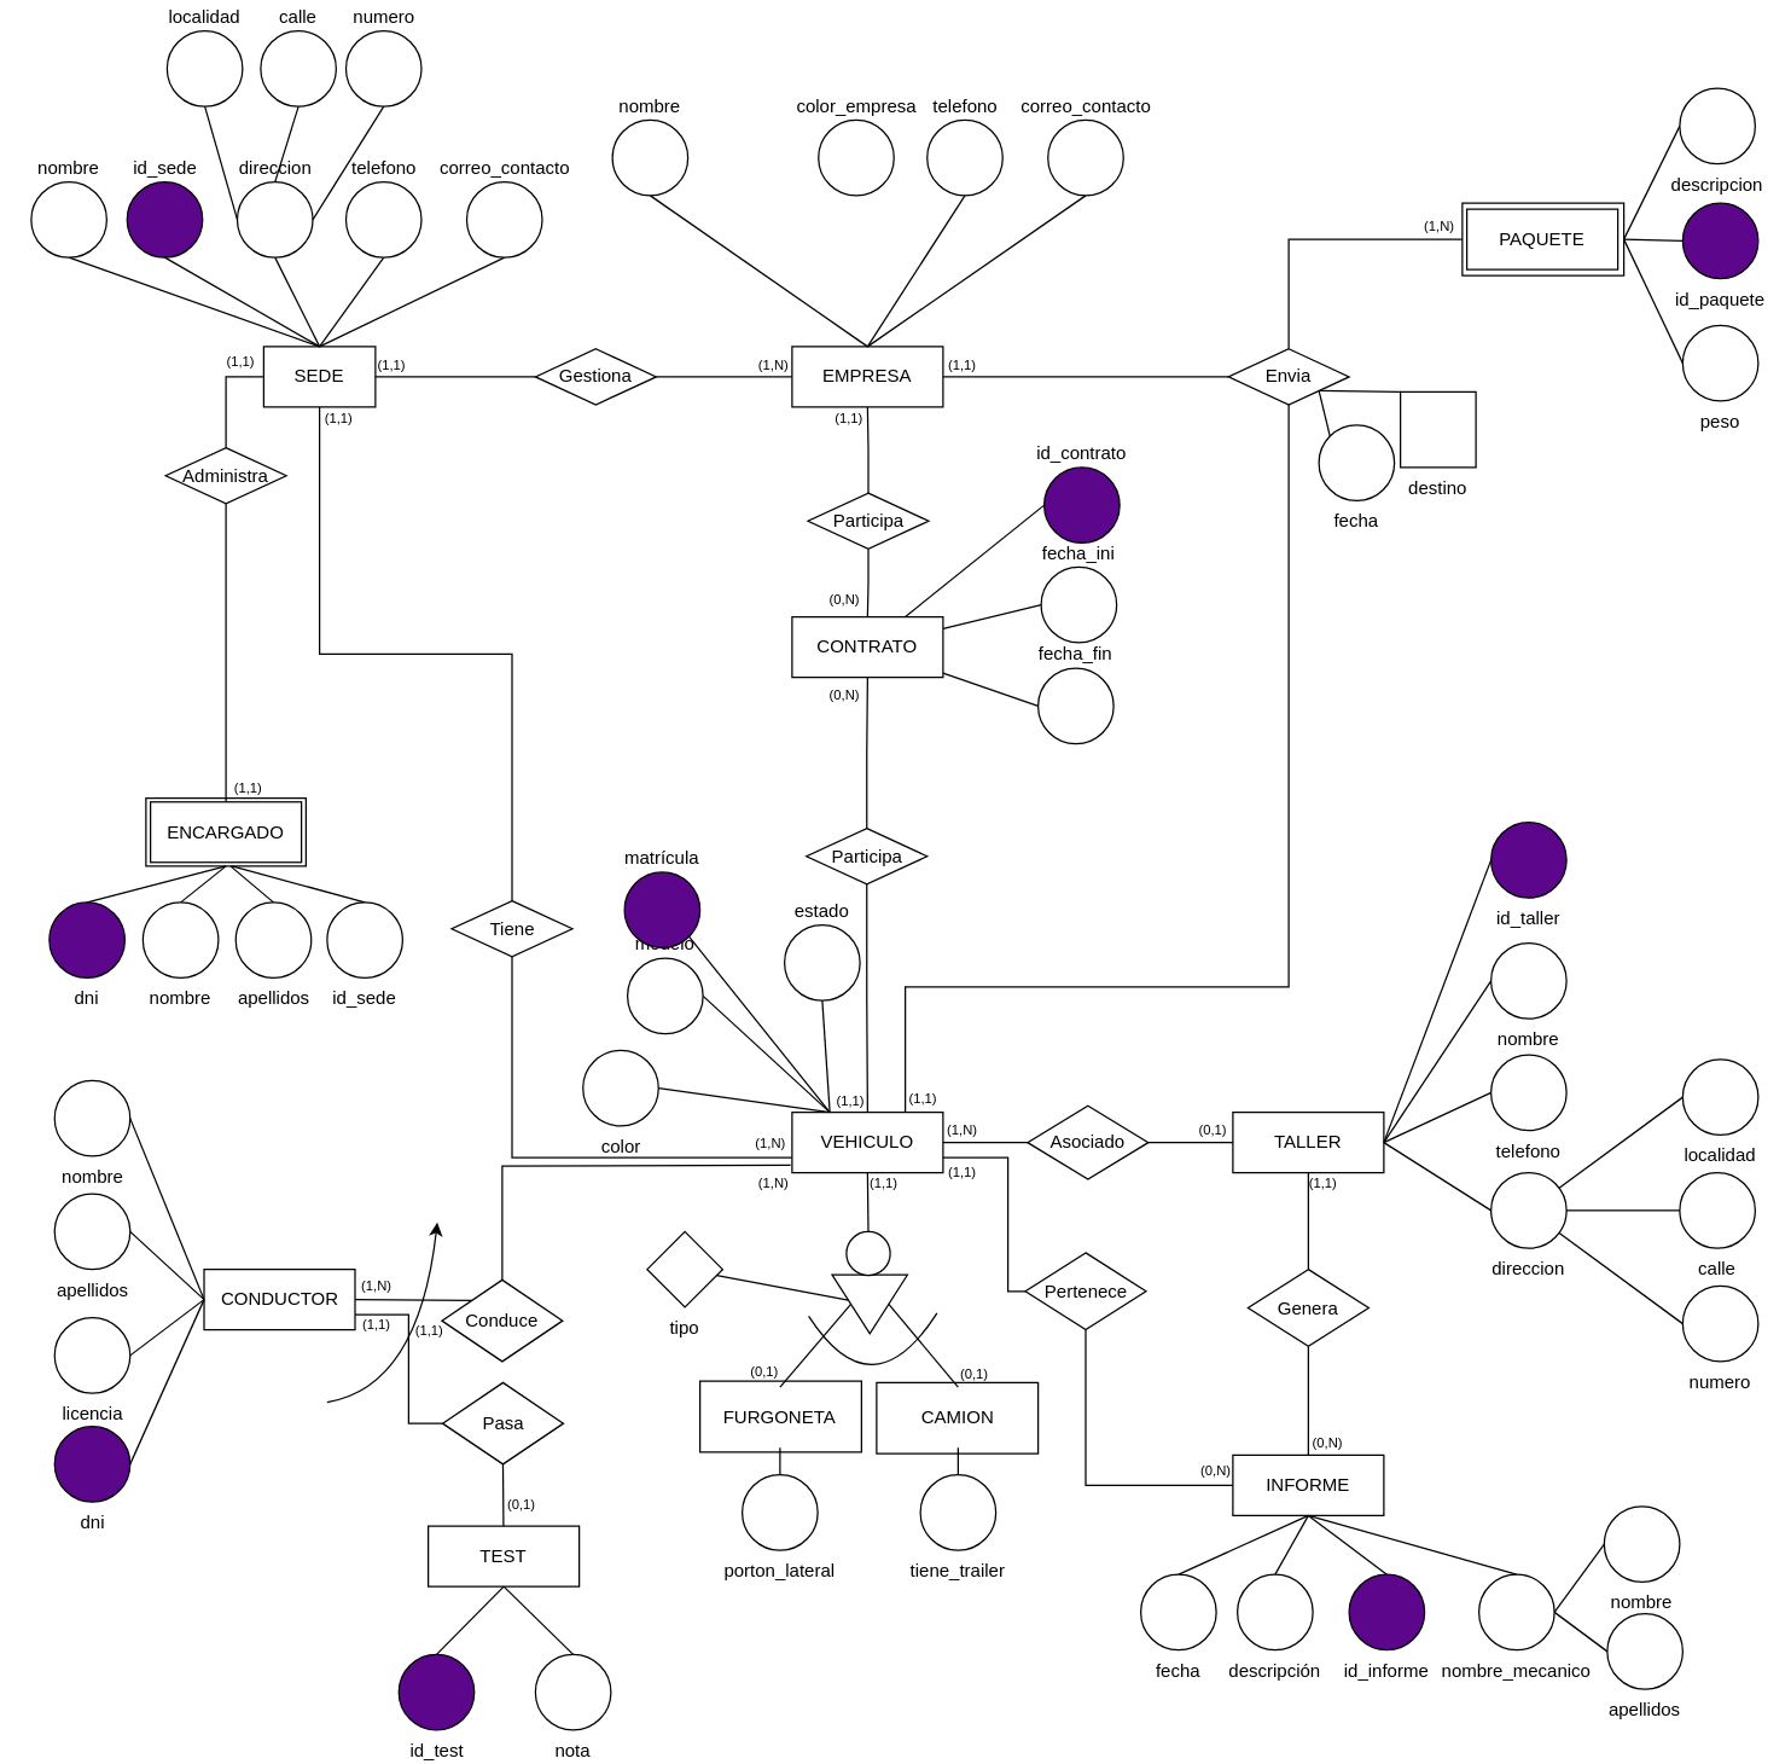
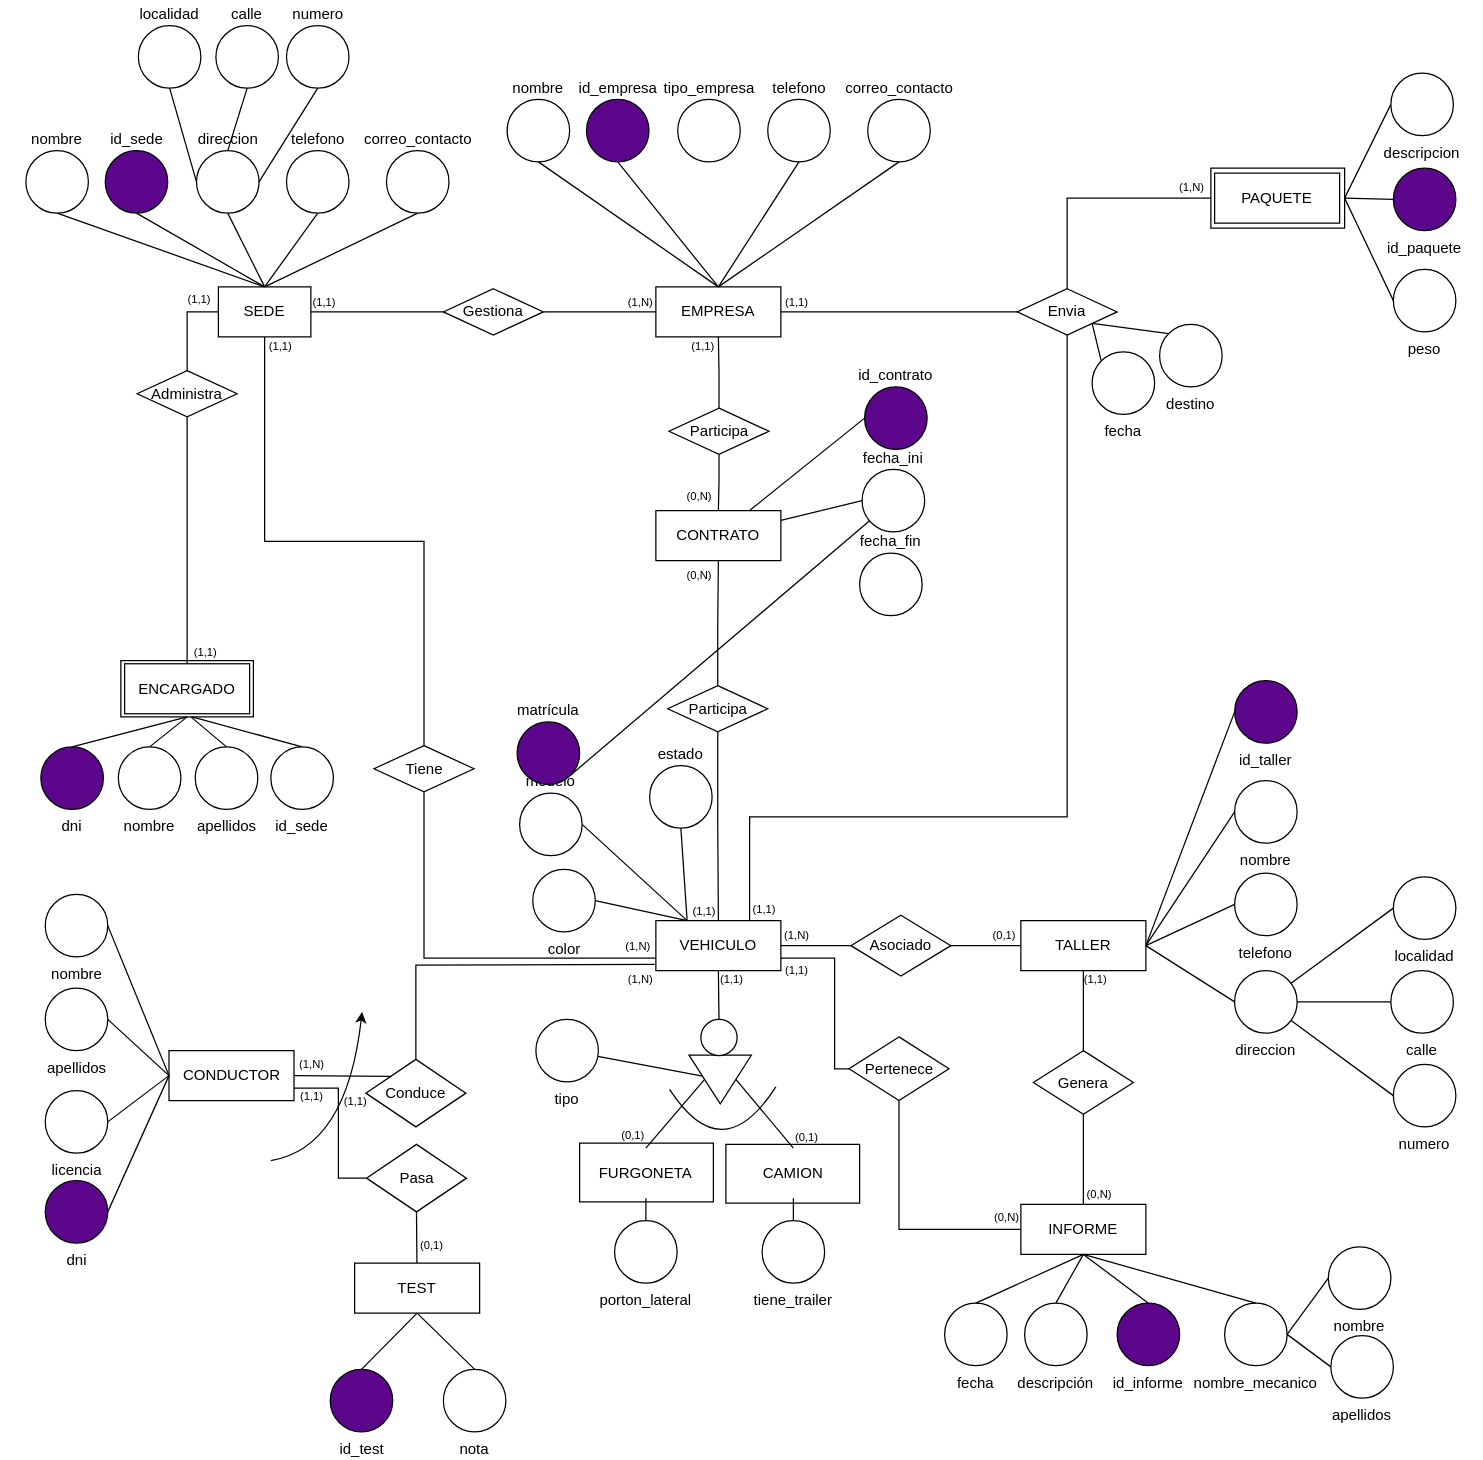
- <mxCell id="69" value="color_empresa" style="ellipse;whiteSpace=wrap;html=1;aspect=fixed;labelPosition=center;verticalLabelPosition=top;align=center;verticalAlign=bottom;" vertex="1" parent="1"><mxGeometry x="541.5" y="79" width="50" height="50" as="geometry" /></mxCell>
+ <mxCell id="69" value="tipo_empresa" style="ellipse;whiteSpace=wrap;html=1;aspect=fixed;labelPosition=center;verticalLabelPosition=top;align=center;verticalAlign=bottom;" vertex="1" parent="1"><mxGeometry x="541.5" y="79" width="50" height="50" as="geometry" /></mxCell>
+ <mxCell id="77" value="id_empresa" style="ellipse;whiteSpace=wrap;html=1;aspect=fixed;fillColor=#5C068C;labelPosition=center;verticalLabelPosition=top;align=center;verticalAlign=bottom;" vertex="1" parent="1"><mxGeometry x="468.5" y="79" width="50" height="50" as="geometry" /></mxCell>
+ <mxCell id="76" style="rounded=0;orthogonalLoop=1;jettySize=auto;html=1;exitX=0.5;exitY=1;exitDx=0;exitDy=0;entryX=0.5;entryY=0;entryDx=0;entryDy=0;endArrow=none;endFill=0;" edge="1" parent="1" source="77" target="11"><mxGeometry relative="1" as="geometry" /></mxCell>
- <mxCell id="109" value="destino" style="whiteSpace=wrap;html=1;aspect=fixed;labelPosition=center;verticalLabelPosition=bottom;align=center;verticalAlign=top;rounded=0;" vertex="1" parent="1"><mxGeometry x="927" y="259" width="50" height="50" as="geometry" /></mxCell>
+ <mxCell id="109" value="destino" style="ellipse;whiteSpace=wrap;html=1;aspect=fixed;labelPosition=center;verticalLabelPosition=bottom;align=center;verticalAlign=top;" vertex="1" parent="1"><mxGeometry x="927" y="259" width="50" height="50" as="geometry" /></mxCell>
- <mxCell id="101" style="rounded=0;orthogonalLoop=1;jettySize=auto;html=1;exitX=0;exitY=0.5;exitDx=0;exitDy=0;endArrow=none;endFill=0;" edge="1" parent="1" source="102" target="172"><mxGeometry relative="1" as="geometry" /></mxCell>
- <mxCell id="84" style="rounded=0;orthogonalLoop=1;jettySize=auto;html=1;exitX=1;exitY=1;exitDx=0;exitDy=0;entryX=0.25;entryY=0;entryDx=0;entryDy=0;endArrow=none;endFill=0;" edge="1" parent="1" source="85" target="17"><mxGeometry relative="1" as="geometry" /></mxCell>
+ <mxCell id="84" style="rounded=0;orthogonalLoop=1;jettySize=auto;html=1;exitX=1;exitY=1;exitDx=0;exitDy=0;endArrow=none;endFill=0;" edge="1" parent="1" source="85" target="100"><mxGeometry relative="1" as="geometry" /></mxCell>
- <mxCell id="79" value="color" style="ellipse;whiteSpace=wrap;html=1;aspect=fixed;labelPosition=center;verticalLabelPosition=bottom;align=center;verticalAlign=top;" vertex="1" parent="1"><mxGeometry x="385.5" y="695" width="50" height="50" as="geometry" /></mxCell>
+ <mxCell id="79" value="color" style="ellipse;whiteSpace=wrap;html=1;aspect=fixed;labelPosition=center;verticalLabelPosition=bottom;align=center;verticalAlign=top;" vertex="1" parent="1"><mxGeometry x="425.5" y="695" width="50" height="50" as="geometry" /></mxCell>
- <mxCell id="87" value="tipo" style="rhombus;whiteSpace=wrap;html=1;aspect=fixed;labelPosition=center;verticalLabelPosition=bottom;align=center;verticalAlign=top;" vertex="1" parent="1"><mxGeometry x="428" y="815" width="50" height="50" as="geometry" /></mxCell>
+ <mxCell id="87" value="tipo" style="ellipse;whiteSpace=wrap;html=1;aspect=fixed;labelPosition=center;verticalLabelPosition=bottom;align=center;verticalAlign=top;" vertex="1" parent="1"><mxGeometry x="428" y="815" width="50" height="50" as="geometry" /></mxCell>
